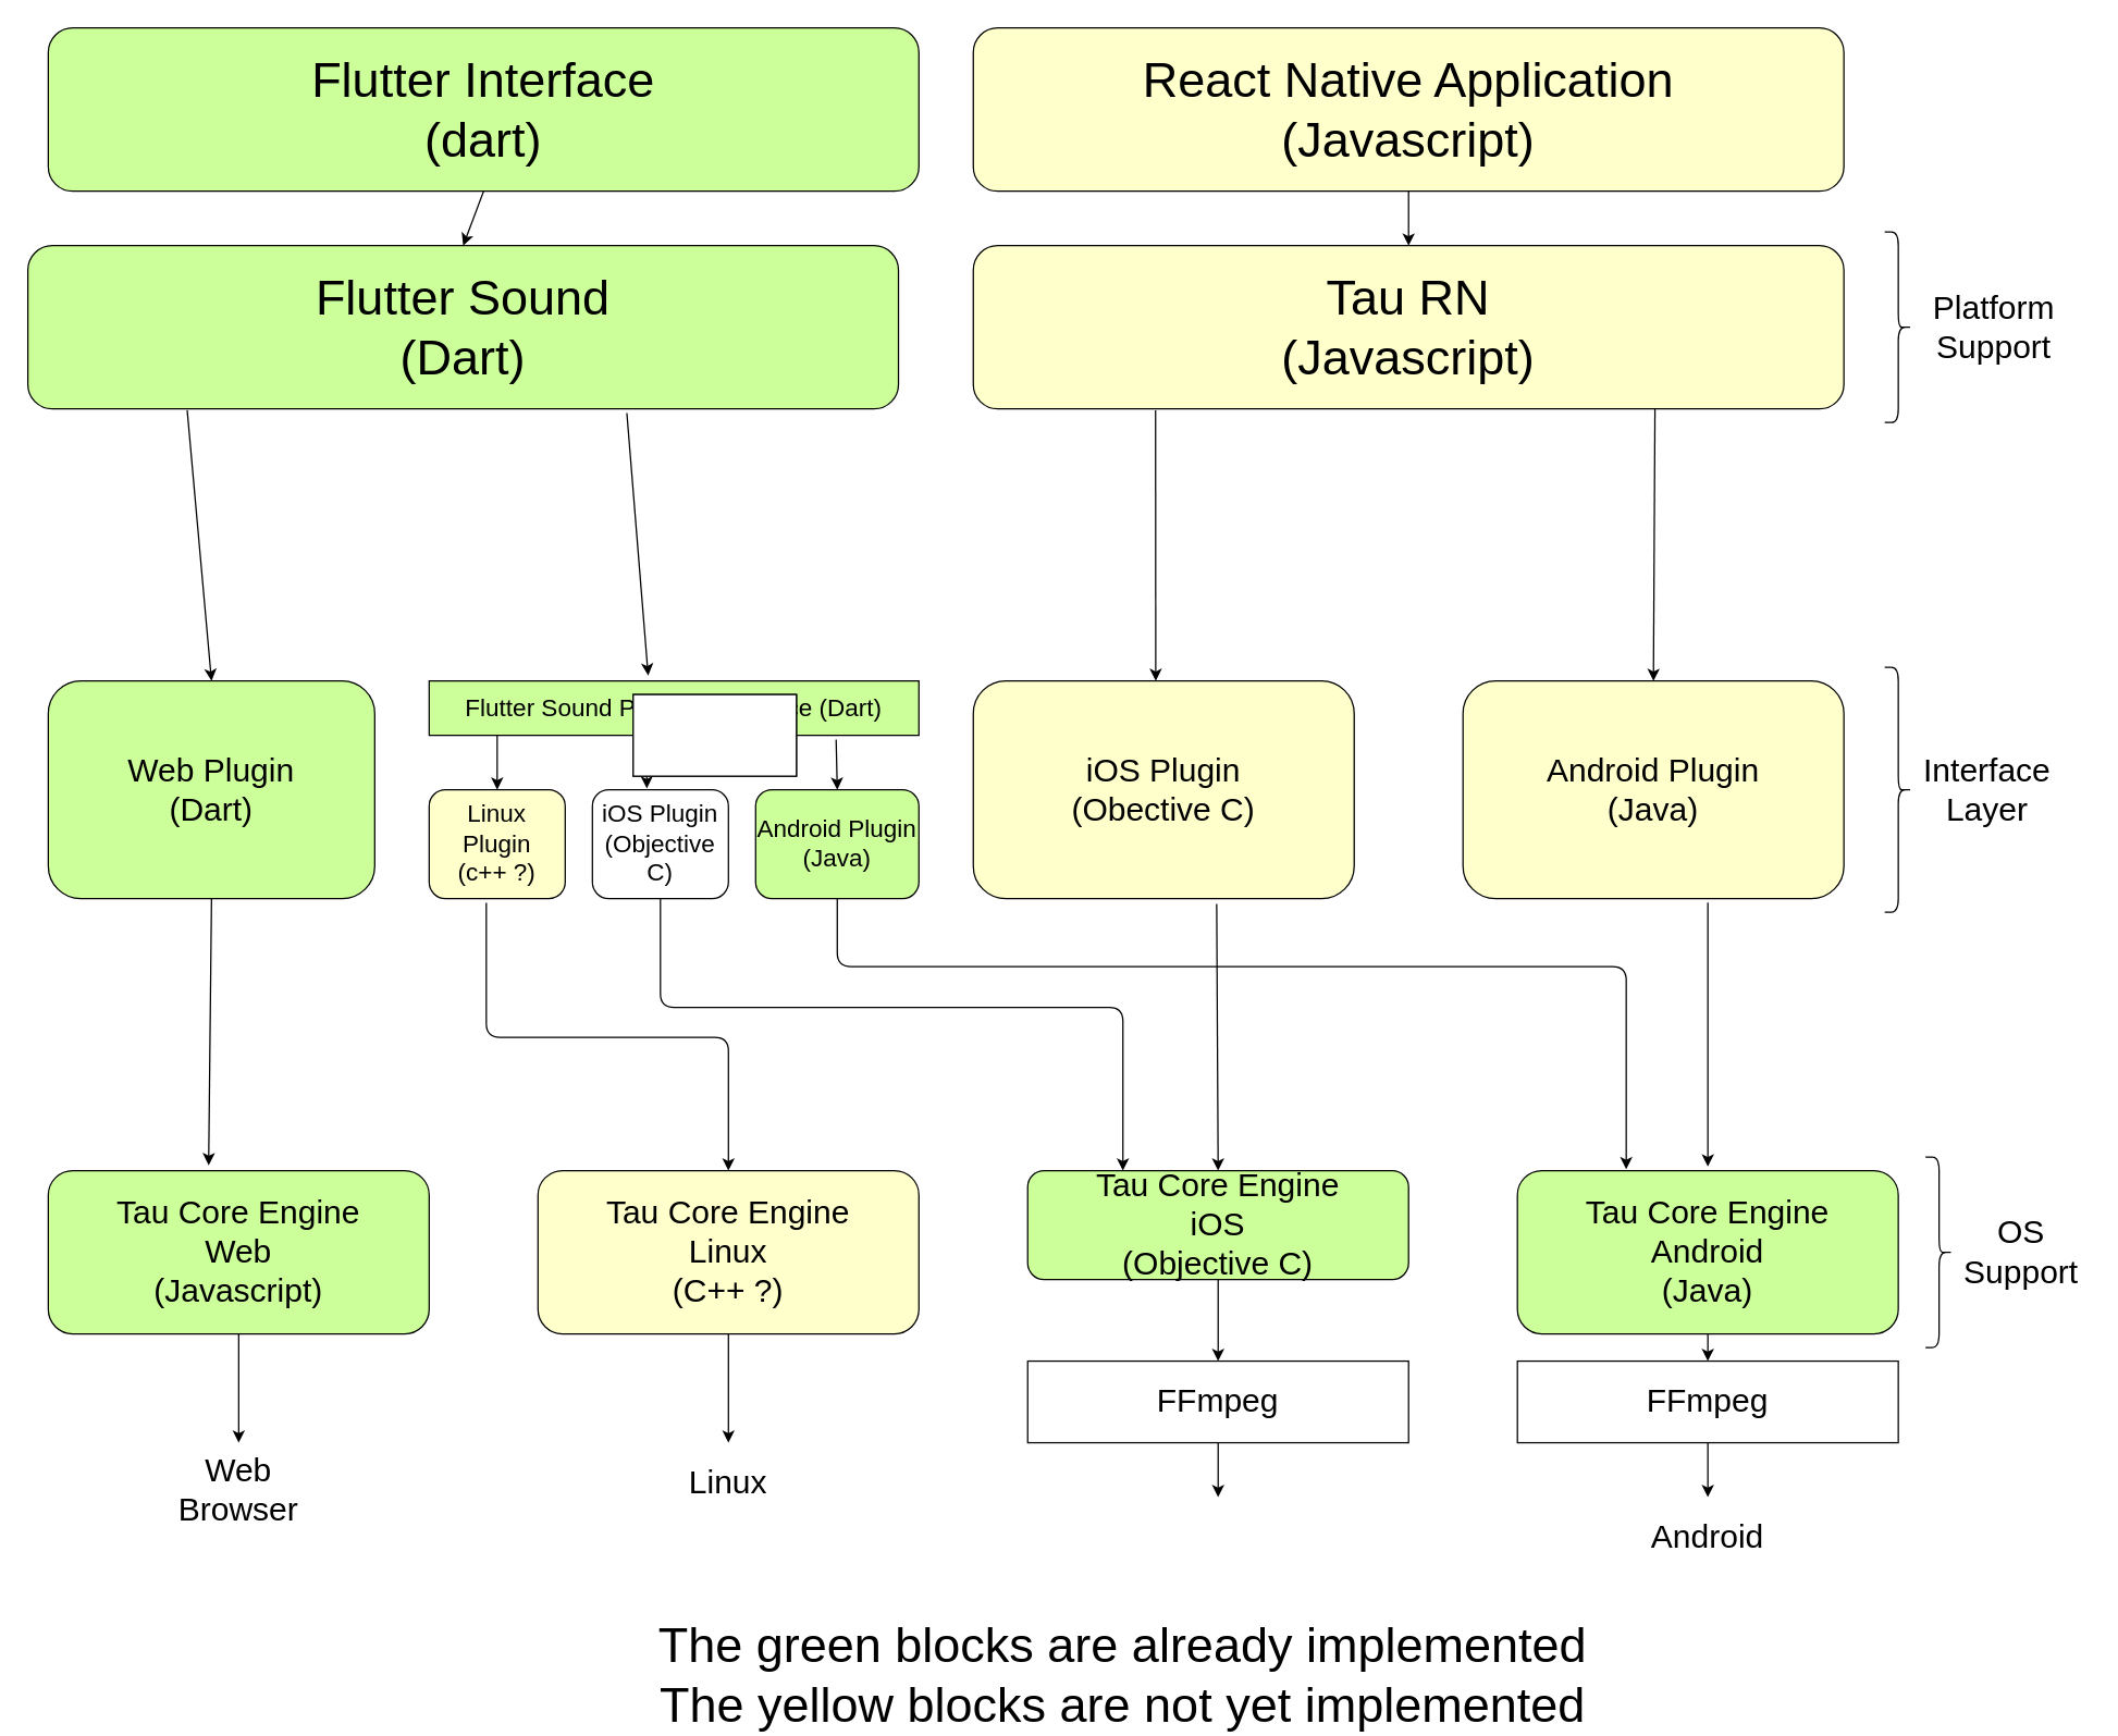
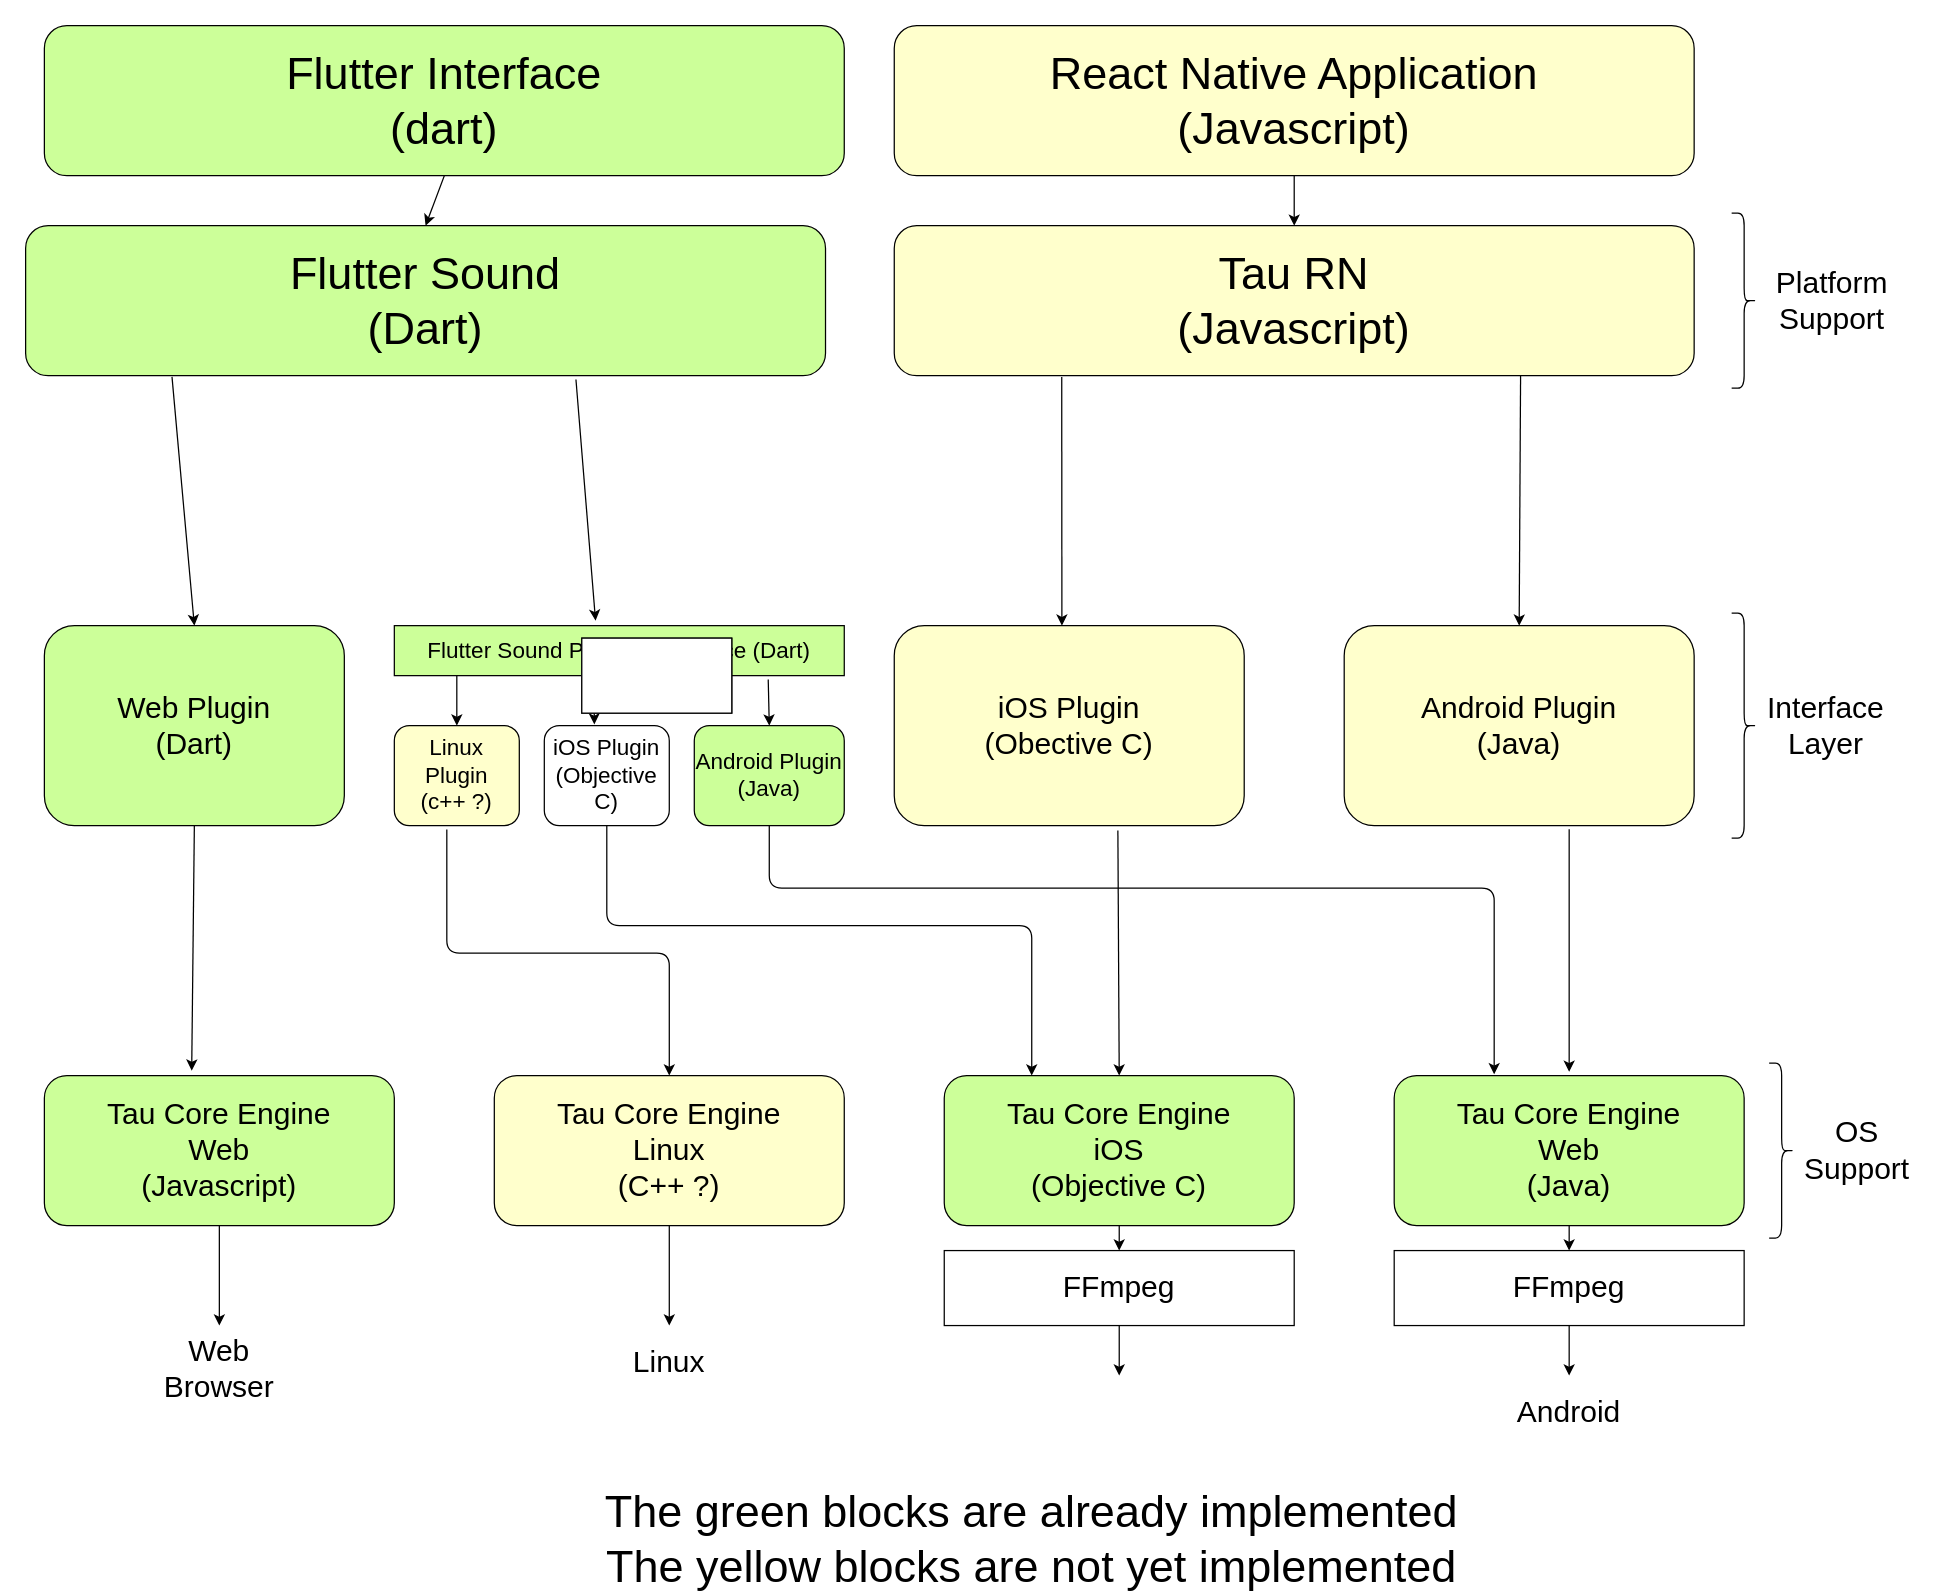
- <mxCell id="9" value="&lt;font&gt;&lt;font style=&quot;font-size: 24px&quot;&gt;Tau Core Engine&lt;br&gt;iOS&lt;br&gt;(Objective C)&lt;/font&gt;&lt;br&gt;&lt;/font&gt;" style="rounded=1;whiteSpace=wrap;html=1;fillColor=#CCFF99;" parent="1" vertex="1"><mxGeometry x="755" y="860" width="280" height="80" as="geometry" /></mxCell>
+ <mxCell id="9" value="&lt;font&gt;&lt;font style=&quot;font-size: 24px&quot;&gt;Tau Core Engine&lt;br&gt;iOS&lt;br&gt;(Objective C)&lt;/font&gt;&lt;br&gt;&lt;/font&gt;" style="rounded=1;whiteSpace=wrap;html=1;fillColor=#CCFF99;" parent="1" vertex="1"><mxGeometry x="755" y="860" width="280" height="120" as="geometry" /></mxCell>
- <mxCell id="10" value="&lt;font style=&quot;font-size: 24px&quot;&gt;Tau Core Engine&lt;br&gt;Android&lt;br&gt;(Java)&lt;/font&gt;" style="rounded=1;whiteSpace=wrap;html=1;fillColor=#CCFF99;" parent="1" vertex="1"><mxGeometry x="1115" y="860" width="280" height="120" as="geometry" /></mxCell>
+ <mxCell id="10" value="&lt;font style=&quot;font-size: 24px&quot;&gt;Tau Core Engine&lt;br&gt;Web&lt;br&gt;(Java)&lt;/font&gt;" style="rounded=1;whiteSpace=wrap;html=1;fillColor=#CCFF99;" parent="1" vertex="1"><mxGeometry x="1115" y="860" width="280" height="120" as="geometry" /></mxCell>
